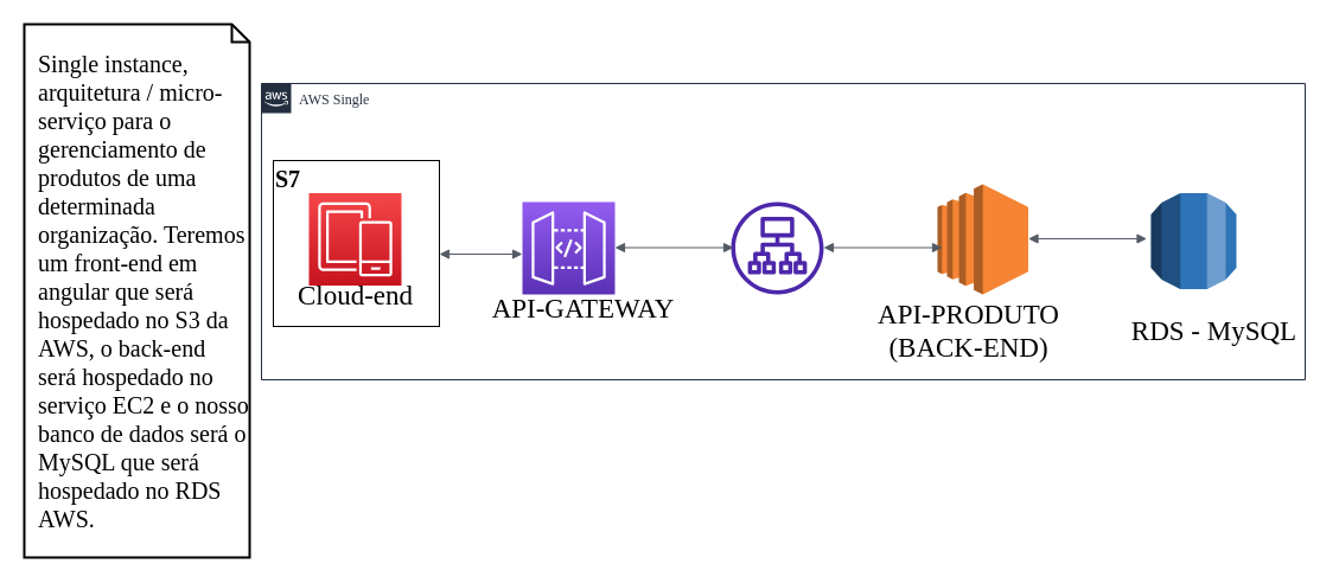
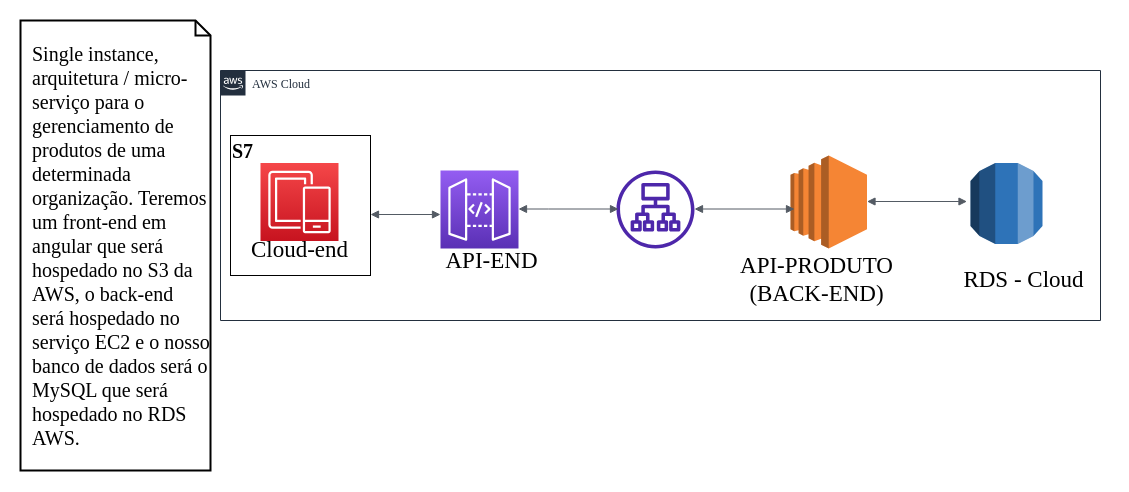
- <mxCell id="4" value="AWS Single" style="points=[[0,0],[0.25,0],[0.5,0],[0.75,0],[1,0],[1,0.25],[1,0.5],[1,0.75],[1,1],[0.75,1],[0.5,1],[0.25,1],[0,1],[0,0.75],[0,0.5],[0,0.25]];outlineConnect=0;gradientColor=none;html=1;whiteSpace=wrap;fontSize=12;fontStyle=0;container=1;pointerEvents=0;collapsible=0;recursiveResize=0;shape=mxgraph.aws4.group;grIcon=mxgraph.aws4.group_aws_cloud_alt;strokeColor=#232F3E;fillColor=none;verticalAlign=top;align=left;spacingLeft=30;fontColor=#232F3E;dashed=0;fontFamily=Garamond;" vertex="1" parent="2"><mxGeometry x="200" y="50" width="880" height="250" as="geometry" /></mxCell>
+ <mxCell id="4" value="AWS Cloud" style="points=[[0,0],[0.25,0],[0.5,0],[0.75,0],[1,0],[1,0.25],[1,0.5],[1,0.75],[1,1],[0.75,1],[0.5,1],[0.25,1],[0,1],[0,0.75],[0,0.5],[0,0.25]];outlineConnect=0;gradientColor=none;html=1;whiteSpace=wrap;fontSize=12;fontStyle=0;container=1;pointerEvents=0;collapsible=0;recursiveResize=0;shape=mxgraph.aws4.group;grIcon=mxgraph.aws4.group_aws_cloud_alt;strokeColor=#232F3E;fillColor=none;verticalAlign=top;align=left;spacingLeft=30;fontColor=#232F3E;dashed=0;fontFamily=Garamond;" vertex="1" parent="2"><mxGeometry x="200" y="50" width="880" height="250" as="geometry" /></mxCell>
- <mxCell id="7" value="&lt;h2 style=&quot;&quot;&gt;&lt;font face=&quot;Times New Roman&quot; style=&quot;font-size: 23px; font-weight: normal;&quot;&gt;API-GATEWAY&lt;/font&gt;&lt;/h2&gt;" style="text;strokeColor=none;fillColor=none;html=1;fontSize=24;fontStyle=1;verticalAlign=middle;align=center;" vertex="1" parent="4"><mxGeometry x="180" y="165" width="181" height="40" as="geometry" /></mxCell>
+ <mxCell id="7" value="&lt;h2 style=&quot;&quot;&gt;&lt;font face=&quot;Times New Roman&quot; style=&quot;font-size: 23px; font-weight: normal;&quot;&gt;API-END&lt;/font&gt;&lt;/h2&gt;" style="text;strokeColor=none;fillColor=none;html=1;fontSize=24;fontStyle=1;verticalAlign=middle;align=center;" vertex="1" parent="4"><mxGeometry x="180" y="165" width="181" height="40" as="geometry" /></mxCell>
- <mxCell id="19" value="RDS - MySQL" style="text;html=1;strokeColor=none;fillColor=none;align=center;verticalAlign=middle;whiteSpace=wrap;rounded=0;shadow=0;sketch=0;strokeWidth=2;fontFamily=Times New Roman;fontSize=23;" vertex="1" parent="4"><mxGeometry x="720" y="194" width="166.75" height="30" as="geometry" /></mxCell>
+ <mxCell id="19" value="RDS - Cloud" style="text;html=1;strokeColor=none;fillColor=none;align=center;verticalAlign=middle;whiteSpace=wrap;rounded=0;shadow=0;sketch=0;strokeWidth=2;fontFamily=Times New Roman;fontSize=23;" vertex="1" parent="4"><mxGeometry x="720" y="194" width="166.75" height="30" as="geometry" /></mxCell>
